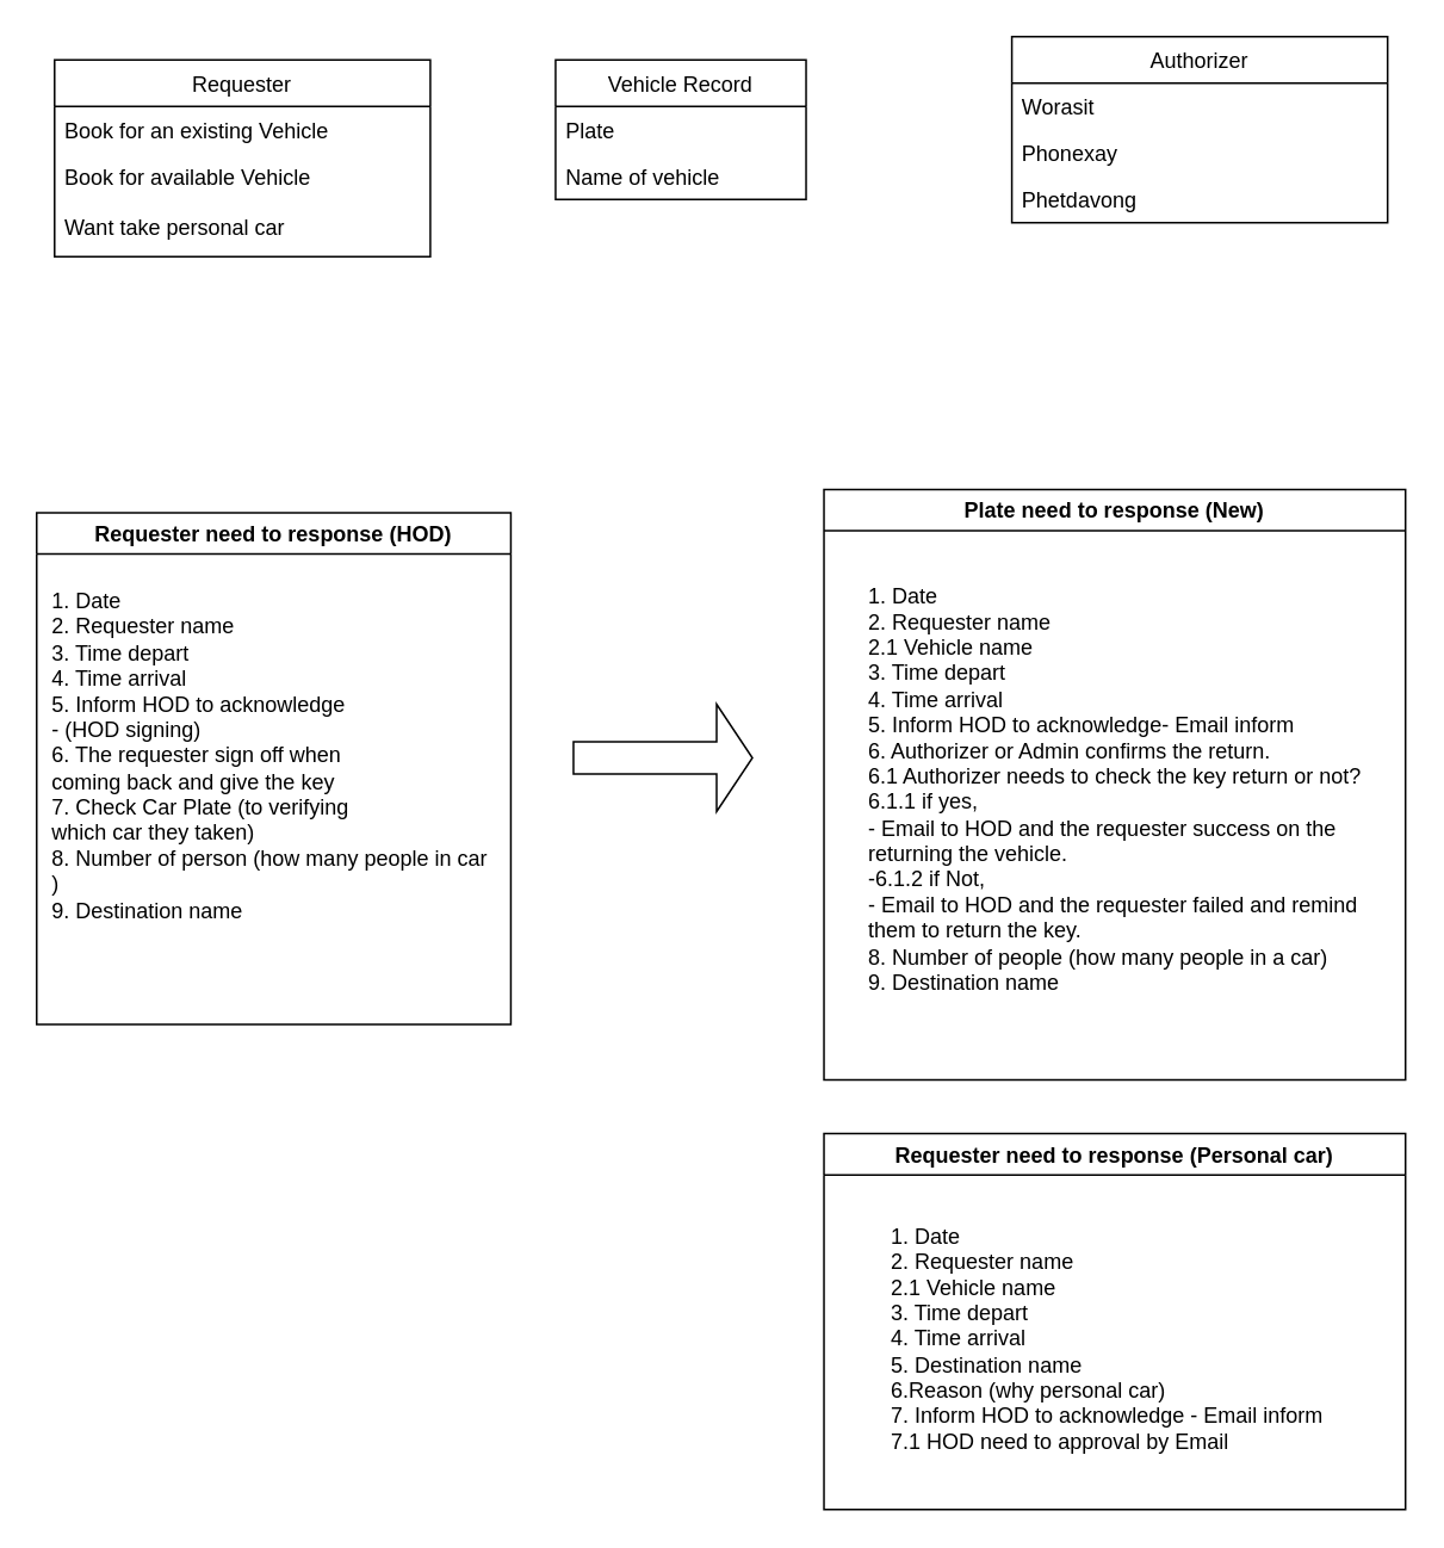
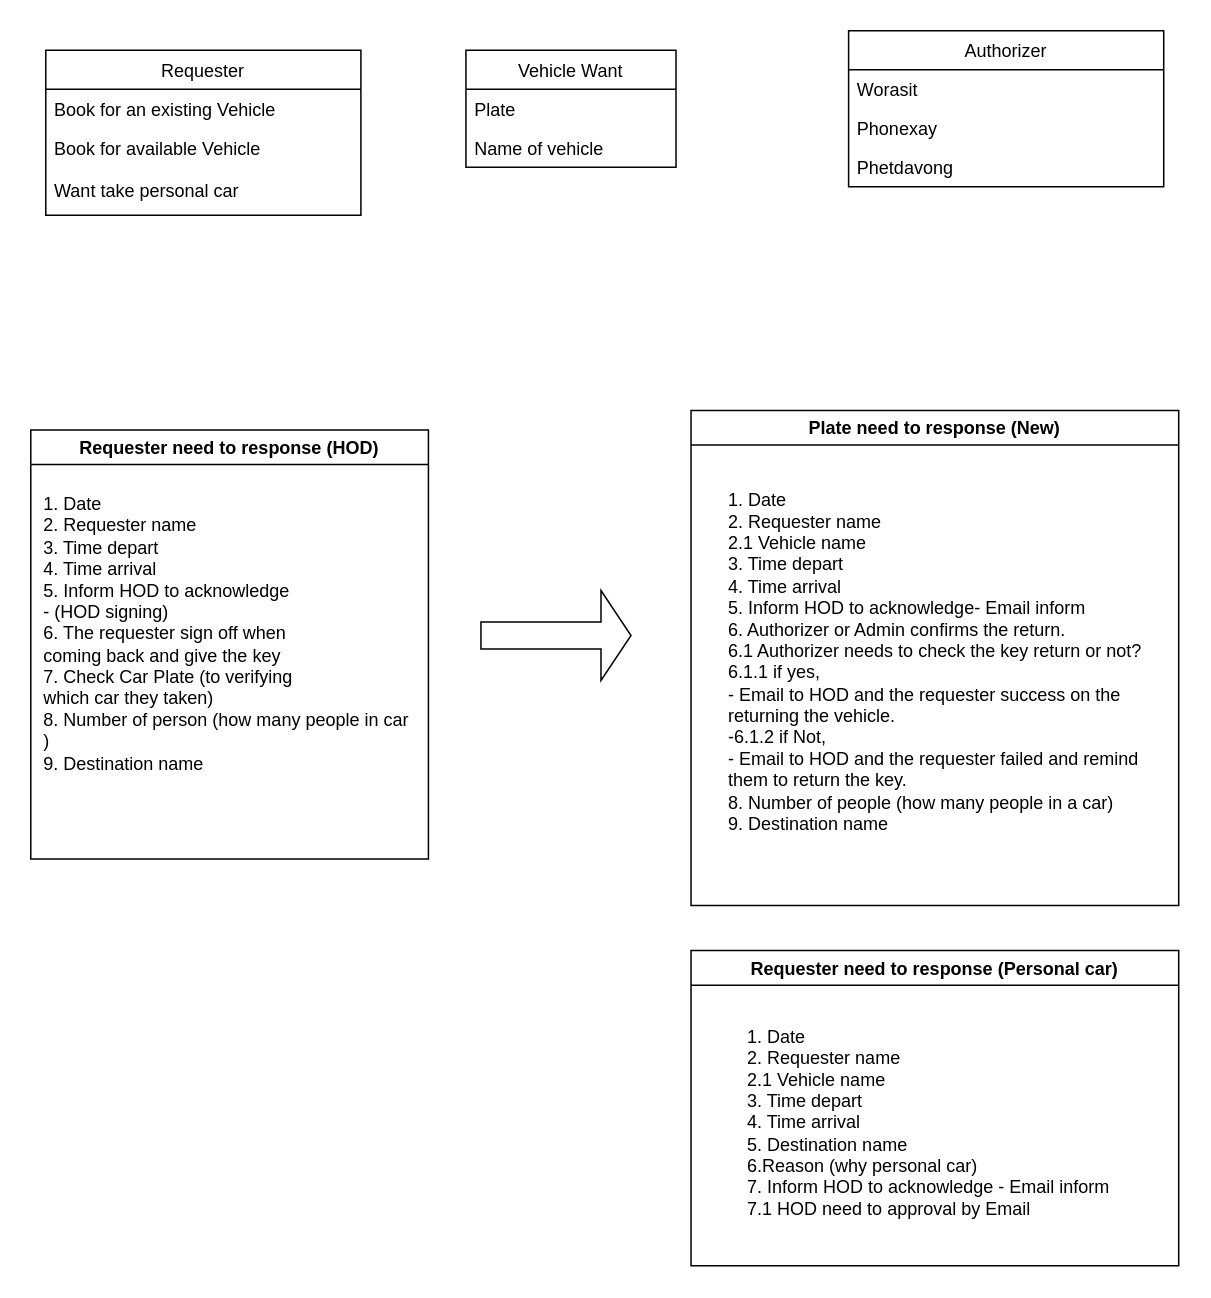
- <mxCell id="11" value="Vehicle Record" style="swimlane;fontStyle=0;childLayout=stackLayout;horizontal=1;startSize=26;fillColor=none;horizontalStack=0;resizeParent=1;resizeParentMax=0;resizeLast=0;collapsible=1;marginBottom=0;" vertex="1" parent="1"><mxGeometry x="310" y="33" width="140" height="78" as="geometry" /></mxCell>
+ <mxCell id="11" value="Vehicle Want" style="swimlane;fontStyle=0;childLayout=stackLayout;horizontal=1;startSize=26;fillColor=none;horizontalStack=0;resizeParent=1;resizeParentMax=0;resizeLast=0;collapsible=1;marginBottom=0;" vertex="1" parent="1"><mxGeometry x="310" y="33" width="140" height="78" as="geometry" /></mxCell>
